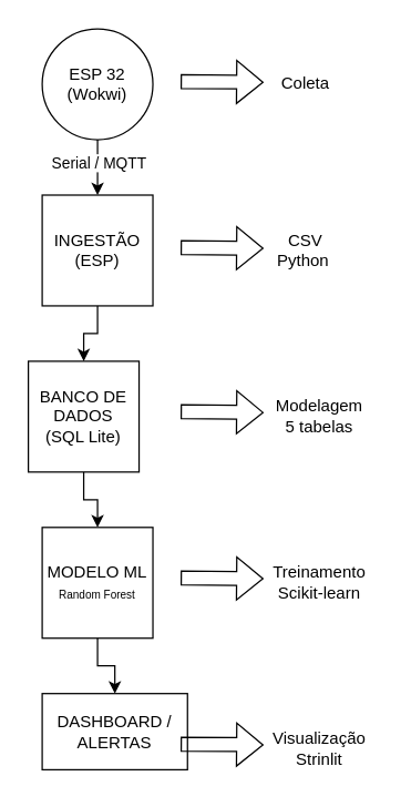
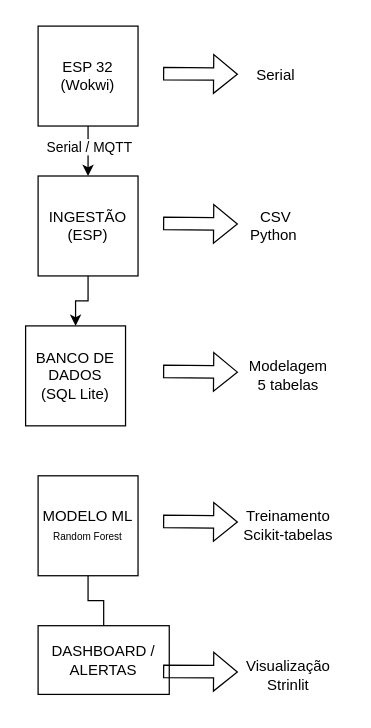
- <mxCell id="4" value="ESP 32&lt;div&gt;(Wokwi)&lt;/div&gt;" style="ellipse;whiteSpace=wrap;html=1;aspect=fixed;" vertex="1" parent="1"><mxGeometry x="30" y="20" width="80" height="80" as="geometry" /></mxCell>
+ <mxCell id="4" value="ESP 32&lt;div&gt;(Wokwi)&lt;/div&gt;" style="whiteSpace=wrap;html=1;aspect=fixed;" vertex="1" parent="1"><mxGeometry x="30" y="20" width="80" height="80" as="geometry" /></mxCell>
- <mxCell id="10" value="Coleta" style="text;html=1;align=center;verticalAlign=middle;resizable=0;points=[];autosize=1;strokeColor=none;fillColor=none;" vertex="1" parent="1"><mxGeometry x="190" y="45" width="60" height="30" as="geometry" /></mxCell>
+ <mxCell id="10" value="Serial" style="text;html=1;align=center;verticalAlign=middle;resizable=0;points=[];autosize=1;strokeColor=none;fillColor=none;" vertex="1" parent="1"><mxGeometry x="190" y="45" width="60" height="30" as="geometry" /></mxCell>
- <mxCell id="7" value="" style="edgeStyle=orthogonalEdgeStyle;rounded=0;orthogonalLoop=1;jettySize=auto;html=1;" edge="1" parent="1" source="8" target="14"><mxGeometry relative="1" as="geometry" /></mxCell>
- <mxCell id="16" value="Treinamento&lt;div&gt;Scikit-learn&lt;/div&gt;" style="text;html=1;align=center;verticalAlign=middle;resizable=0;points=[];autosize=1;strokeColor=none;fillColor=none;" vertex="1" parent="1"><mxGeometry x="185" y="400" width="90" height="40" as="geometry" /></mxCell>
+ <mxCell id="16" value="Treinamento&lt;div&gt;Scikit-tabelas&lt;/div&gt;" style="text;html=1;align=center;verticalAlign=middle;resizable=0;points=[];autosize=1;strokeColor=none;fillColor=none;" vertex="1" parent="1"><mxGeometry x="185" y="400" width="90" height="40" as="geometry" /></mxCell>
- <mxCell id="13" value="" style="edgeStyle=orthogonalEdgeStyle;rounded=0;orthogonalLoop=1;jettySize=auto;html=1;" edge="1" parent="1" source="14" target="17"><mxGeometry relative="1" as="geometry" /></mxCell>
+ <mxCell id="13" value="" style="edgeStyle=orthogonalEdgeStyle;rounded=0;orthogonalLoop=1;jettySize=auto;html=1;endArrow=none;" edge="1" parent="1" source="14" target="17"><mxGeometry relative="1" as="geometry" /></mxCell>
